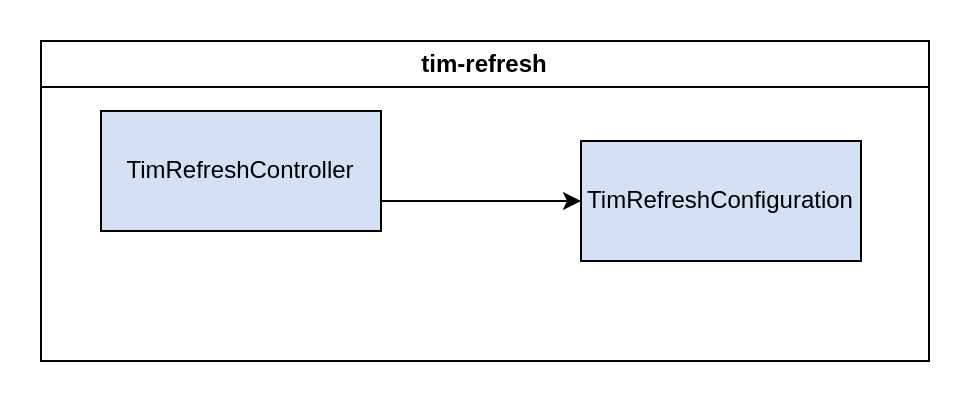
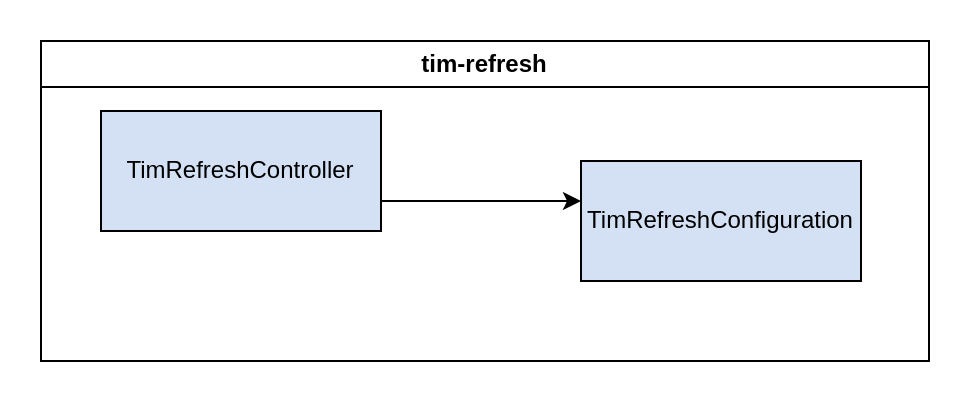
- <mxCell id="4" value="TimRefreshConfiguration" style="rounded=0;whiteSpace=wrap;html=1;fillColor=#D4E1F5;container=0;" vertex="1" parent="1"><mxGeometry x="290" width="140" height="60" as="geometry" y="70" /></mxCell>
+ <mxCell id="4" value="TimRefreshConfiguration" style="rounded=0;whiteSpace=wrap;html=1;fillColor=#D4E1F5;container=0;" vertex="1" parent="1"><mxGeometry x="290" y="80" width="140" height="60" as="geometry" /></mxCell>
